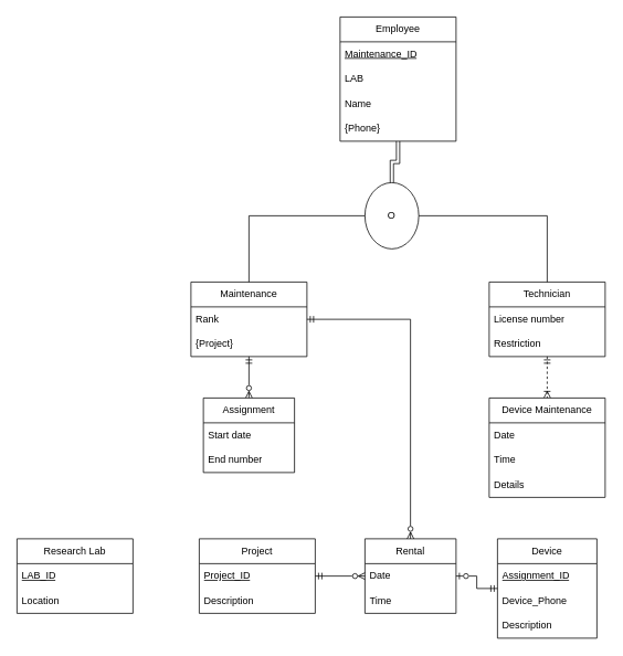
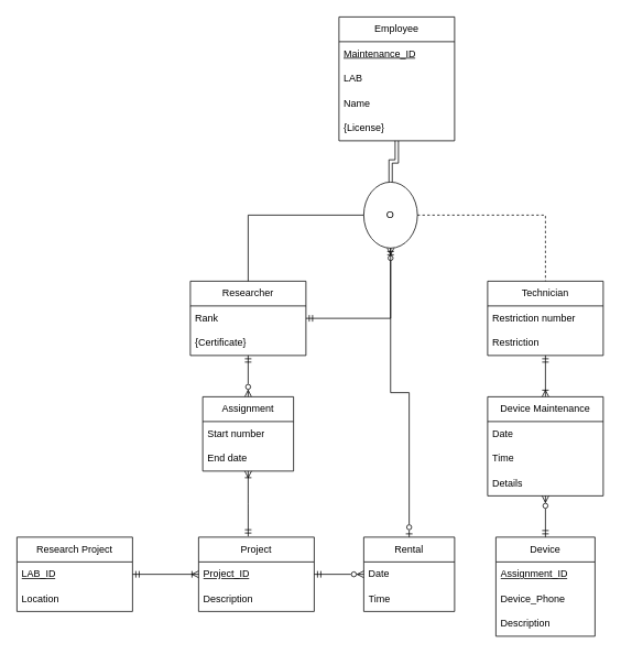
- <mxCell id="14" value="{Phone}" style="text;strokeColor=none;fillColor=none;align=left;verticalAlign=middle;spacingLeft=4;spacingRight=4;overflow=hidden;points=[[0,0.5],[1,0.5]];portConstraint=eastwest;rotatable=0;whiteSpace=wrap;html=1;" parent="10" vertex="1"><mxGeometry y="120" width="140" height="30" as="geometry" /></mxCell>
+ <mxCell id="14" value="{License}" style="text;strokeColor=none;fillColor=none;align=left;verticalAlign=middle;spacingLeft=4;spacingRight=4;overflow=hidden;points=[[0,0.5],[1,0.5]];portConstraint=eastwest;rotatable=0;whiteSpace=wrap;html=1;" parent="10" vertex="1"><mxGeometry y="120" width="140" height="30" as="geometry" /></mxCell>
- <mxCell id="25" value="" style="endArrow=none;html=1;rounded=0;endFill=0;exitX=1;exitY=0.5;exitDx=0;exitDy=0;entryX=0.5;entryY=0;entryDx=0;entryDy=0;" parent="1" edge="1" target="21" source="15"><mxGeometry width="50" height="50" relative="1" as="geometry"><mxPoint x="480" y="330" as="sourcePoint" /><mxPoint x="660" y="330" as="targetPoint" /><Array as="points"><mxPoint x="660" y="260" /></Array></mxGeometry></mxCell>
+ <mxCell id="25" value="" style="endArrow=none;html=1;rounded=0;endFill=0;exitX=1;exitY=0.5;exitDx=0;exitDy=0;entryX=0.5;entryY=0;entryDx=0;entryDy=0;dashed=1;" parent="1" edge="1" target="21" source="15"><mxGeometry width="50" height="50" relative="1" as="geometry"><mxPoint x="480" y="330" as="sourcePoint" /><mxPoint x="660" y="330" as="targetPoint" /><Array as="points"><mxPoint x="660" y="260" /></Array></mxGeometry></mxCell>
- <mxCell id="17" value="Maintenance" style="swimlane;fontStyle=0;childLayout=stackLayout;horizontal=1;startSize=30;horizontalStack=0;resizeParent=1;resizeParentMax=0;resizeLast=0;collapsible=1;marginBottom=0;whiteSpace=wrap;html=1;" parent="1" vertex="1"><mxGeometry x="230" y="340" width="140" height="90" as="geometry" /></mxCell>
+ <mxCell id="17" value="Researcher" style="swimlane;fontStyle=0;childLayout=stackLayout;horizontal=1;startSize=30;horizontalStack=0;resizeParent=1;resizeParentMax=0;resizeLast=0;collapsible=1;marginBottom=0;whiteSpace=wrap;html=1;" parent="1" vertex="1"><mxGeometry x="230" y="340" width="140" height="90" as="geometry" /></mxCell>
- <mxCell id="22" value="&lt;div&gt;License number&lt;/div&gt;" style="text;strokeColor=none;fillColor=none;align=left;verticalAlign=middle;spacingLeft=4;spacingRight=4;overflow=hidden;points=[[0,0.5],[1,0.5]];portConstraint=eastwest;rotatable=0;whiteSpace=wrap;html=1;" parent="21" vertex="1"><mxGeometry y="30" width="140" height="30" as="geometry" /></mxCell>
+ <mxCell id="22" value="&lt;div&gt;Restriction number&lt;/div&gt;" style="text;strokeColor=none;fillColor=none;align=left;verticalAlign=middle;spacingLeft=4;spacingRight=4;overflow=hidden;points=[[0,0.5],[1,0.5]];portConstraint=eastwest;rotatable=0;whiteSpace=wrap;html=1;" parent="21" vertex="1"><mxGeometry y="30" width="140" height="30" as="geometry" /></mxCell>
- <mxCell id="19" value="{Project}" style="text;strokeColor=none;fillColor=none;align=left;verticalAlign=middle;spacingLeft=4;spacingRight=4;overflow=hidden;points=[[0,0.5],[1,0.5]];portConstraint=eastwest;rotatable=0;whiteSpace=wrap;html=1;" parent="17" vertex="1"><mxGeometry y="60" width="140" height="30" as="geometry" /></mxCell>
+ <mxCell id="19" value="{Certificate}" style="text;strokeColor=none;fillColor=none;align=left;verticalAlign=middle;spacingLeft=4;spacingRight=4;overflow=hidden;points=[[0,0.5],[1,0.5]];portConstraint=eastwest;rotatable=0;whiteSpace=wrap;html=1;" parent="17" vertex="1"><mxGeometry y="60" width="140" height="30" as="geometry" /></mxCell>
- <mxCell id="44" style="edgeStyle=orthogonalEdgeStyle;rounded=0;orthogonalLoop=1;jettySize=auto;html=1;entryX=0.5;entryY=0;entryDx=0;entryDy=0;startArrow=ERmandOne;startFill=0;endArrow=ERzeroToMany;endFill=0;" edge="1" parent="1" source="18" target="40"><mxGeometry relative="1" as="geometry" /></mxCell>
+ <mxCell id="44" style="edgeStyle=orthogonalEdgeStyle;rounded=0;orthogonalLoop=1;jettySize=auto;html=1;startArrow=ERmandOne;startFill=0;endArrow=ERzeroToMany;endFill=0;" edge="1" parent="1" source="18" target="15"><mxGeometry relative="1" as="geometry" /></mxCell>
- <mxCell id="20" style="edgeStyle=orthogonalEdgeStyle;rounded=0;orthogonalLoop=1;jettySize=auto;html=1;entryX=0.5;entryY=0;entryDx=0;entryDy=0;startArrow=ERmandOne;startFill=0;endArrow=ERoneToMany;endFill=0;dashed=1;" edge="1" parent="1" source="21" target="35"><mxGeometry relative="1" as="geometry" /></mxCell>
+ <mxCell id="20" style="edgeStyle=orthogonalEdgeStyle;rounded=0;orthogonalLoop=1;jettySize=auto;html=1;entryX=0.5;entryY=0;entryDx=0;entryDy=0;startArrow=ERmandOne;startFill=0;endArrow=ERoneToMany;endFill=0;" edge="1" parent="1" source="21" target="35"><mxGeometry relative="1" as="geometry" /></mxCell>
- <mxCell id="27" value="Start date" style="text;strokeColor=none;fillColor=none;align=left;verticalAlign=middle;spacingLeft=4;spacingRight=4;overflow=hidden;points=[[0,0.5],[1,0.5]];portConstraint=eastwest;rotatable=0;whiteSpace=wrap;html=1;" vertex="1" parent="26"><mxGeometry y="30" width="110" height="30" as="geometry" /></mxCell>
+ <mxCell id="27" value="Start number" style="text;strokeColor=none;fillColor=none;align=left;verticalAlign=middle;spacingLeft=4;spacingRight=4;overflow=hidden;points=[[0,0.5],[1,0.5]];portConstraint=eastwest;rotatable=0;whiteSpace=wrap;html=1;" vertex="1" parent="26"><mxGeometry y="30" width="110" height="30" as="geometry" /></mxCell>
- <mxCell id="28" value="End number" style="text;strokeColor=none;fillColor=none;align=left;verticalAlign=middle;spacingLeft=4;spacingRight=4;overflow=hidden;points=[[0,0.5],[1,0.5]];portConstraint=eastwest;rotatable=0;whiteSpace=wrap;html=1;" vertex="1" parent="26"><mxGeometry y="60" width="110" height="30" as="geometry" /></mxCell>
+ <mxCell id="28" value="End date" style="text;strokeColor=none;fillColor=none;align=left;verticalAlign=middle;spacingLeft=4;spacingRight=4;overflow=hidden;points=[[0,0.5],[1,0.5]];portConstraint=eastwest;rotatable=0;whiteSpace=wrap;html=1;" vertex="1" parent="26"><mxGeometry y="60" width="110" height="30" as="geometry" /></mxCell>
+ <mxCell id="29" style="edgeStyle=orthogonalEdgeStyle;rounded=0;orthogonalLoop=1;jettySize=auto;html=1;entryX=0.429;entryY=-0.011;entryDx=0;entryDy=0;entryPerimeter=0;endArrow=ERmandOne;endFill=0;startArrow=ERoneToMany;startFill=0;" edge="1" parent="1" source="26" target="2"><mxGeometry relative="1" as="geometry" /></mxCell>
+ <mxCell id="34" style="edgeStyle=orthogonalEdgeStyle;rounded=0;orthogonalLoop=1;jettySize=auto;html=1;entryX=0.5;entryY=0;entryDx=0;entryDy=0;startArrow=ERzeroToMany;startFill=0;endArrow=ERmandOne;endFill=0;" edge="1" parent="1" source="35" target="30"><mxGeometry relative="1" as="geometry" /></mxCell>
- <mxCell id="5" value="Research Lab" style="swimlane;fontStyle=0;childLayout=stackLayout;horizontal=1;startSize=30;horizontalStack=0;resizeParent=1;resizeParentMax=0;resizeLast=0;collapsible=1;marginBottom=0;whiteSpace=wrap;html=1;" parent="1" vertex="1"><mxGeometry x="20" y="650" width="140" height="90" as="geometry" /></mxCell>
+ <mxCell id="5" value="Research Project" style="swimlane;fontStyle=0;childLayout=stackLayout;horizontal=1;startSize=30;horizontalStack=0;resizeParent=1;resizeParentMax=0;resizeLast=0;collapsible=1;marginBottom=0;whiteSpace=wrap;html=1;" parent="1" vertex="1"><mxGeometry x="20" y="650" width="140" height="90" as="geometry" /></mxCell>
+ <mxCell id="8" style="edgeStyle=orthogonalEdgeStyle;rounded=0;orthogonalLoop=1;jettySize=auto;html=1;entryX=0;entryY=0.5;entryDx=0;entryDy=0;endArrow=ERoneToMany;endFill=0;startArrow=ERmandOne;startFill=0;" parent="1" source="6" target="3" edge="1"><mxGeometry relative="1" as="geometry" /></mxCell>
- <mxCell id="39" style="edgeStyle=orthogonalEdgeStyle;rounded=0;orthogonalLoop=1;jettySize=auto;html=1;startArrow=ERzeroToOne;startFill=0;endArrow=ERmandOne;endFill=0;" edge="1" parent="1" source="40" target="30"><mxGeometry relative="1" as="geometry" /></mxCell>
+ <mxCell id="39" style="edgeStyle=orthogonalEdgeStyle;rounded=0;orthogonalLoop=1;jettySize=auto;html=1;startArrow=ERzeroToOne;startFill=0;endArrow=ERmandOne;endFill=0;" edge="1" parent="1" source="40" target="15"><mxGeometry relative="1" as="geometry" /></mxCell>
